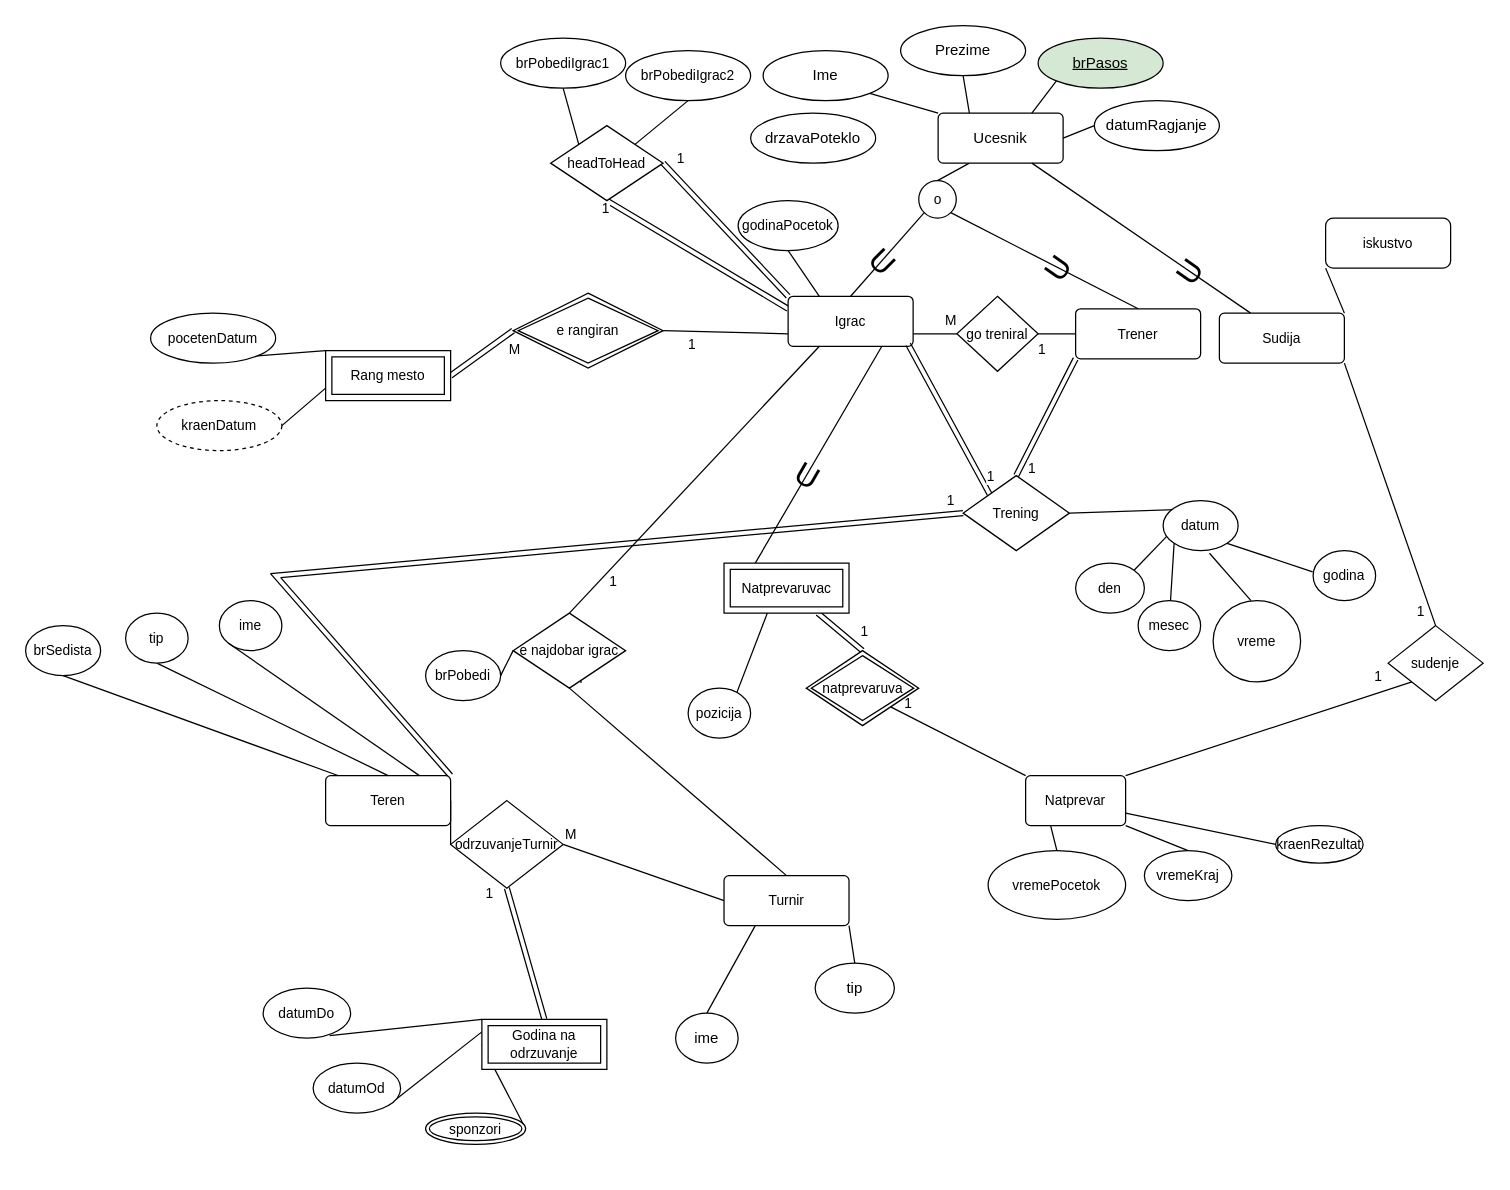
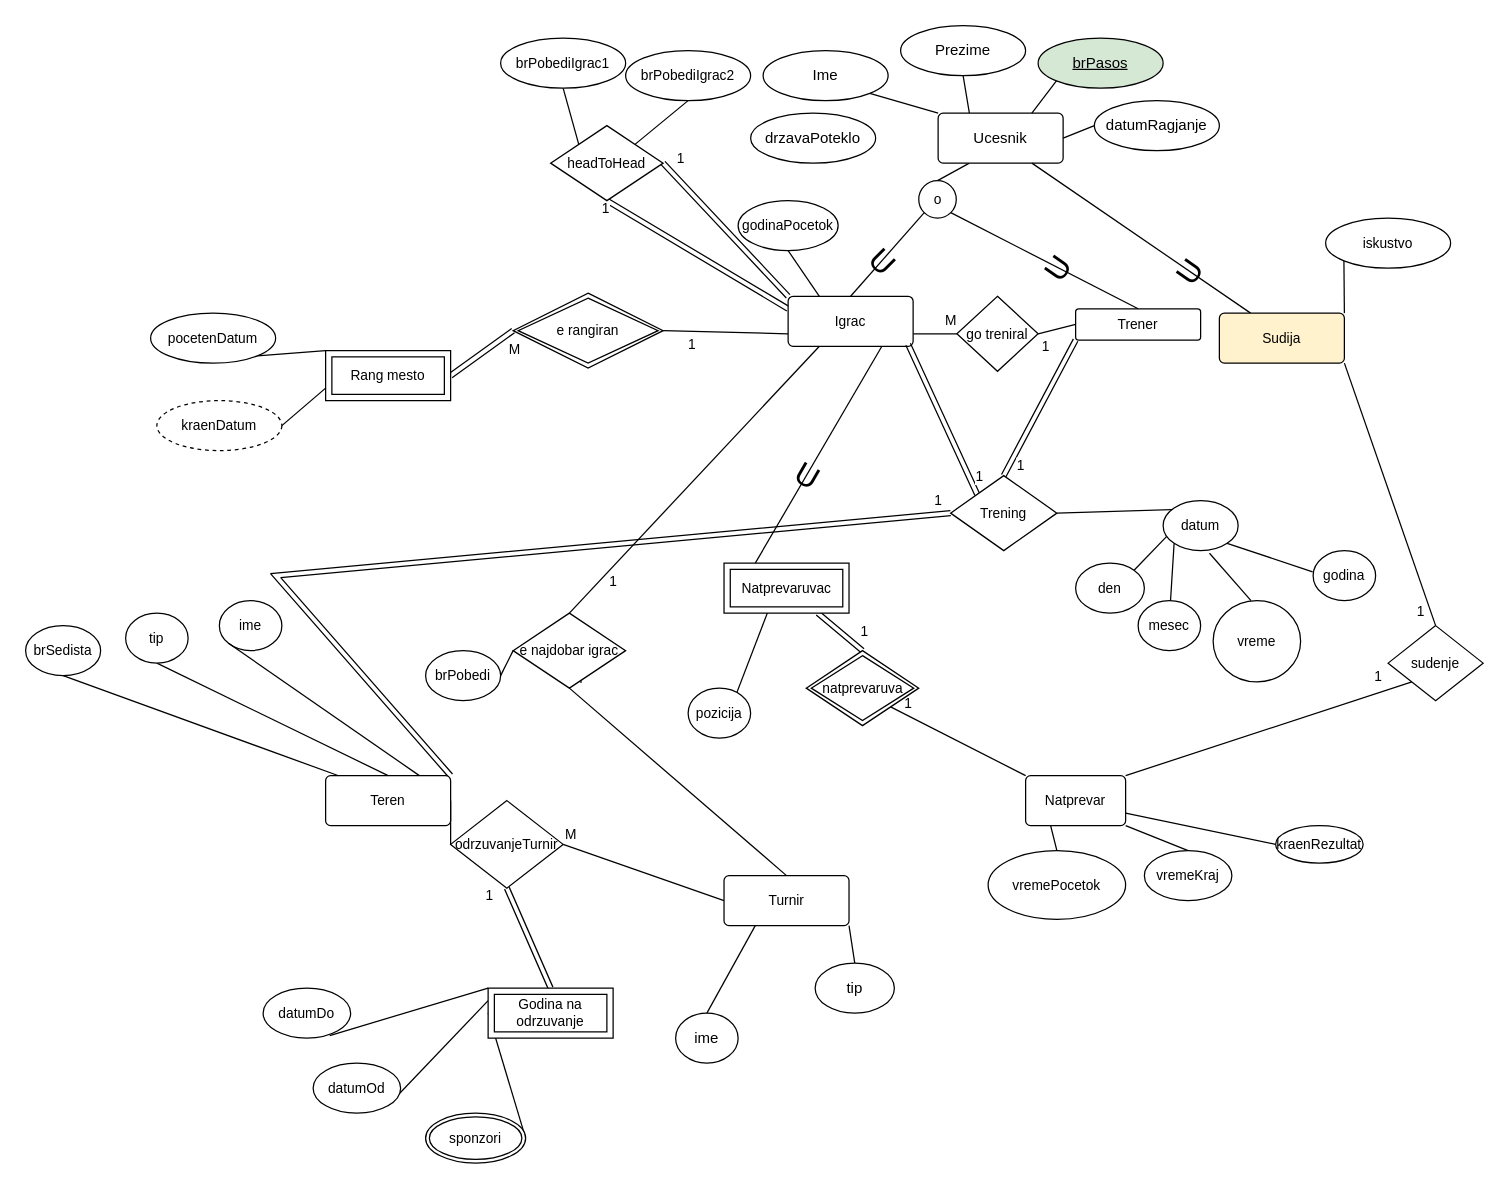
- <mxCell id="40" value="iskustvo" style="whiteSpace=wrap;html=1;align=center;fontFamily=Helvetica;fontSize=11;fontColor=default;rounded=1;" parent="1" vertex="1"><mxGeometry x="1060" y="174" width="100" height="40" as="geometry" /></mxCell>
+ <mxCell id="40" value="iskustvo" style="ellipse;whiteSpace=wrap;html=1;align=center;fontFamily=Helvetica;fontSize=11;fontColor=default;" parent="1" vertex="1"><mxGeometry x="1060" y="174" width="100" height="40" as="geometry" /></mxCell>
- <mxCell id="19" value="Trener" style="rounded=1;arcSize=10;whiteSpace=wrap;html=1;align=center;fontFamily=Helvetica;fontSize=11;fontColor=default;" parent="1" vertex="1"><mxGeometry x="860" y="246.53" width="100" height="40" as="geometry" /></mxCell>
+ <mxCell id="19" value="Trener" style="rounded=1;arcSize=10;whiteSpace=wrap;html=1;align=center;fontFamily=Helvetica;fontSize=11;fontColor=default;" parent="1" vertex="1"><mxGeometry x="860" y="246.53" width="100" height="25" as="geometry" /></mxCell>
- <mxCell id="27" value="Sudija" style="rounded=1;arcSize=10;whiteSpace=wrap;html=1;align=center;fontFamily=Helvetica;fontSize=11;fontColor=default;" parent="1" vertex="1"><mxGeometry x="975" y="250" width="100" height="40" as="geometry" /></mxCell>
+ <mxCell id="27" value="Sudija" style="rounded=1;arcSize=10;whiteSpace=wrap;html=1;align=center;fontFamily=Helvetica;fontSize=11;fontColor=default;fillColor=#fff2cc;" parent="1" vertex="1"><mxGeometry x="975" y="250" width="100" height="40" as="geometry" /></mxCell>
- <mxCell id="107" value="Trening" style="shape=rhombus;perimeter=rhombusPerimeter;whiteSpace=wrap;html=1;align=center;fontFamily=Helvetica;fontSize=11;fontColor=default;" vertex="1" parent="1"><mxGeometry x="770" y="380" width="85" height="60" as="geometry" /></mxCell>
+ <mxCell id="107" value="Trening" style="shape=rhombus;perimeter=rhombusPerimeter;whiteSpace=wrap;html=1;align=center;fontFamily=Helvetica;fontSize=11;fontColor=default;" vertex="1" parent="1"><mxGeometry x="760" y="380" width="85" height="60" as="geometry" /></mxCell>
- <mxCell id="69" value="Godina na odrzuvanje" style="shape=ext;margin=3;double=1;whiteSpace=wrap;html=1;align=center;fontFamily=Helvetica;fontSize=11;fontColor=default;" vertex="1" parent="1"><mxGeometry x="385" y="815" width="100" height="40" as="geometry" /></mxCell>
+ <mxCell id="69" value="Godina na odrzuvanje" style="shape=ext;margin=3;double=1;whiteSpace=wrap;html=1;align=center;fontFamily=Helvetica;fontSize=11;fontColor=default;" vertex="1" parent="1"><mxGeometry x="390" y="790" width="100" height="40" as="geometry" /></mxCell>
- <mxCell id="68" value="sponzori" style="ellipse;shape=doubleEllipse;margin=3;whiteSpace=wrap;html=1;align=center;fontFamily=Helvetica;fontSize=11;fontColor=default;" vertex="1" parent="1"><mxGeometry x="340" y="890" width="80" height="25" as="geometry" /></mxCell>
+ <mxCell id="68" value="sponzori" style="ellipse;shape=doubleEllipse;margin=3;whiteSpace=wrap;html=1;align=center;fontFamily=Helvetica;fontSize=11;fontColor=default;" vertex="1" parent="1"><mxGeometry x="340" y="890" width="80" height="40" as="geometry" /></mxCell>
